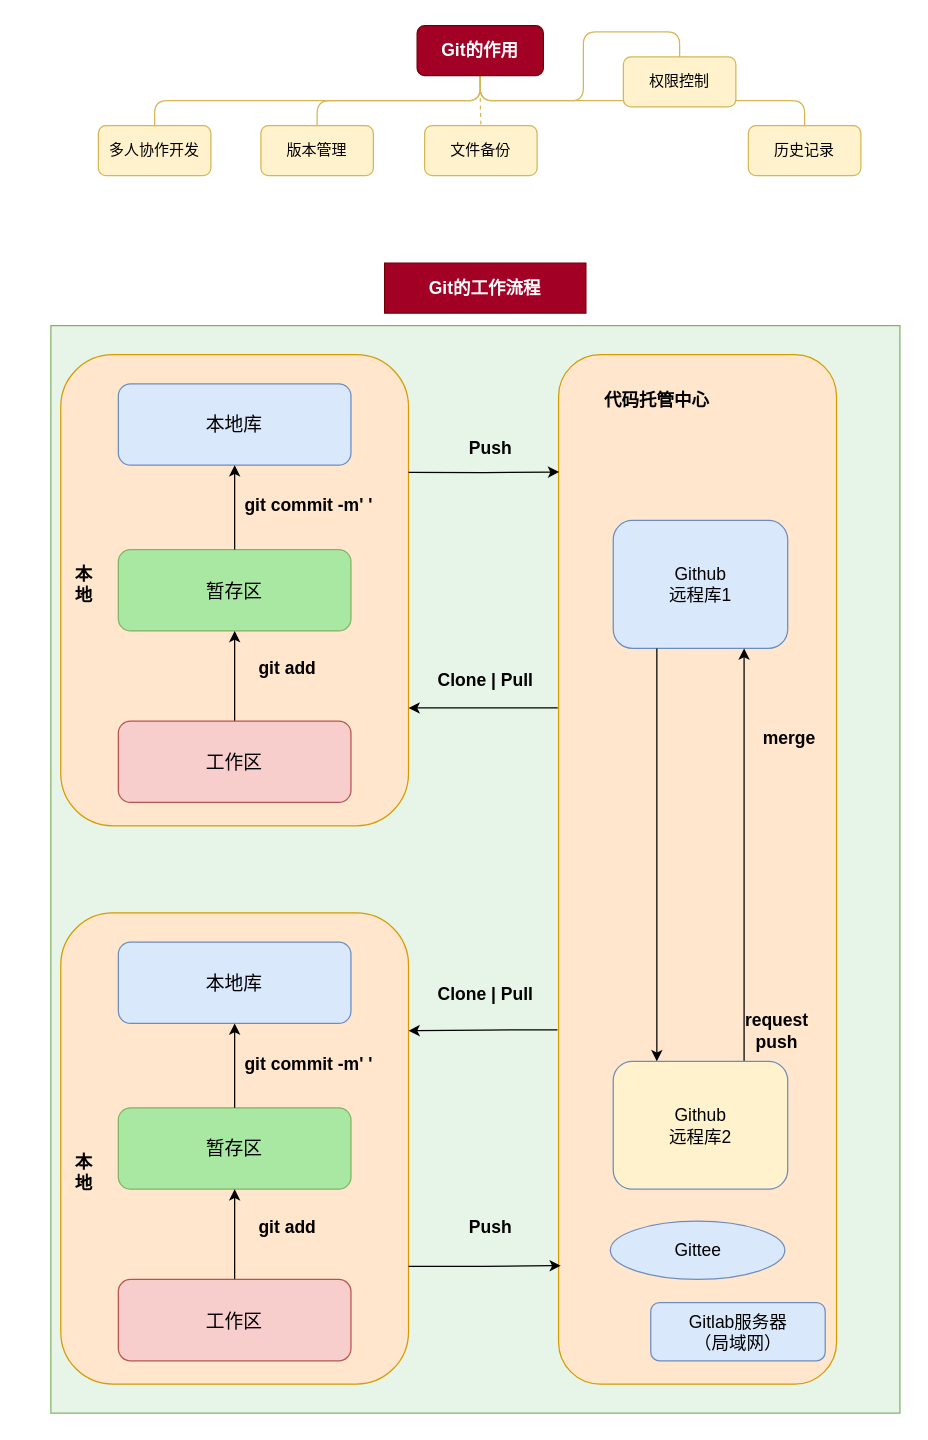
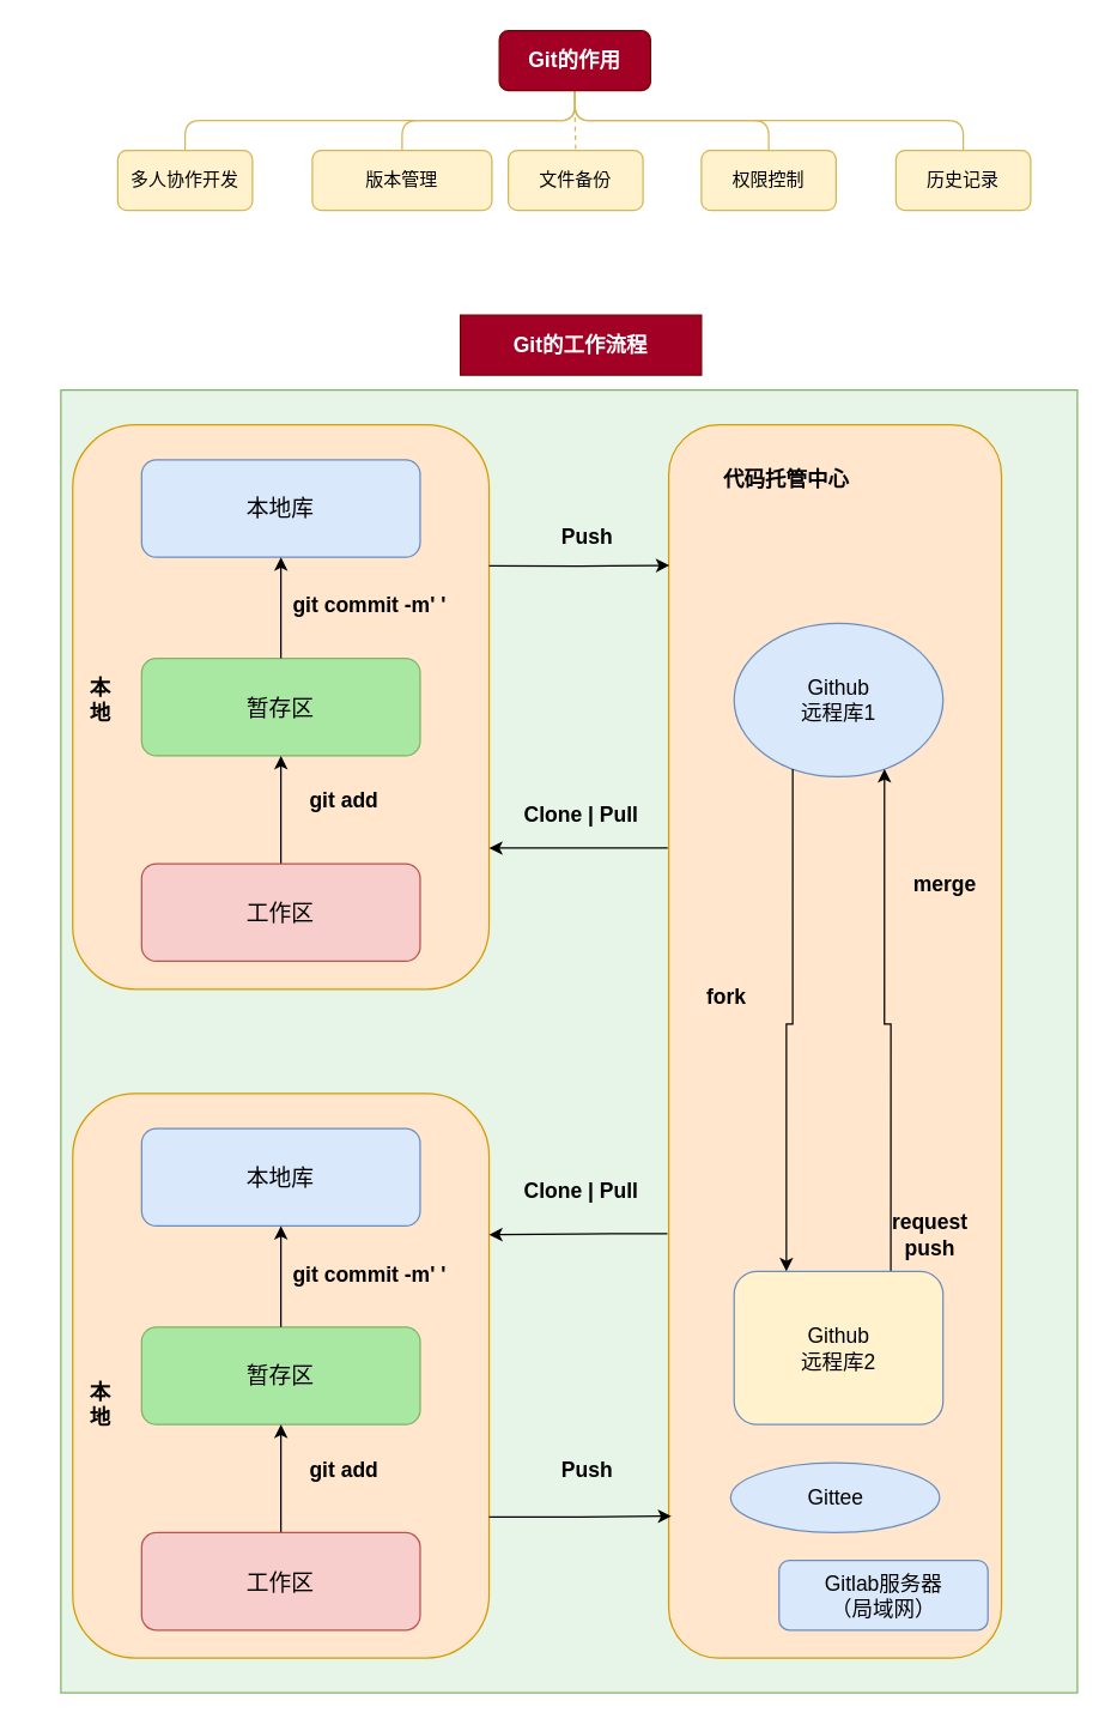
- <mxCell id="11" value="权限控制" style="rounded=1;whiteSpace=wrap;html=1;fillColor=#fff2cc;strokeColor=#d6b656;" vertex="1" parent="1"><mxGeometry x="498" y="45" width="90" height="40" as="geometry" /></mxCell>
+ <mxCell id="11" value="权限控制" style="rounded=1;whiteSpace=wrap;html=1;fillColor=#fff2cc;strokeColor=#d6b656;" vertex="1" parent="1"><mxGeometry x="468" y="100" width="90" height="40" as="geometry" /></mxCell>
- <mxCell id="9" value="版本管理" style="rounded=1;whiteSpace=wrap;html=1;fillColor=#fff2cc;strokeColor=#d6b656;" vertex="1" parent="1"><mxGeometry x="208" y="100" width="90" height="40" as="geometry" /></mxCell>
+ <mxCell id="9" value="版本管理" style="rounded=1;whiteSpace=wrap;html=1;fillColor=#fff2cc;strokeColor=#d6b656;" vertex="1" parent="1"><mxGeometry x="208" y="100" width="120" height="40" as="geometry" /></mxCell>
- <mxCell id="28" value="&lt;font style=&quot;font-size: 14px;&quot;&gt;Github&lt;br&gt;远程库1&lt;br&gt;&lt;/font&gt;" style="rounded=1;whiteSpace=wrap;html=1;fontFamily=Helvetica;fontSize=11;fillColor=#dae8fc;strokeColor=#6c8ebf;" vertex="1" parent="13"><mxGeometry x="469.892" y="155.856" width="139.572" height="102.353" as="geometry" /></mxCell>
+ <mxCell id="28" value="&lt;font style=&quot;font-size: 14px;&quot;&gt;Github&lt;br&gt;远程库1&lt;br&gt;&lt;/font&gt;" style="ellipse;whiteSpace=wrap;html=1;fontFamily=Helvetica;fontSize=11;fillColor=#dae8fc;strokeColor=#6c8ebf;" vertex="1" parent="13"><mxGeometry x="469.892" y="155.856" width="139.572" height="102.353" as="geometry" /></mxCell>
+ <mxCell id="45" value="fork" style="text;html=1;strokeColor=none;fillColor=none;align=center;verticalAlign=middle;whiteSpace=wrap;rounded=0;fontSize=14;fontFamily=Helvetica;fontColor=default;fontStyle=1" vertex="1" parent="13"><mxGeometry x="437.325" y="390.802" width="55.829" height="27.914" as="geometry" /></mxCell>
